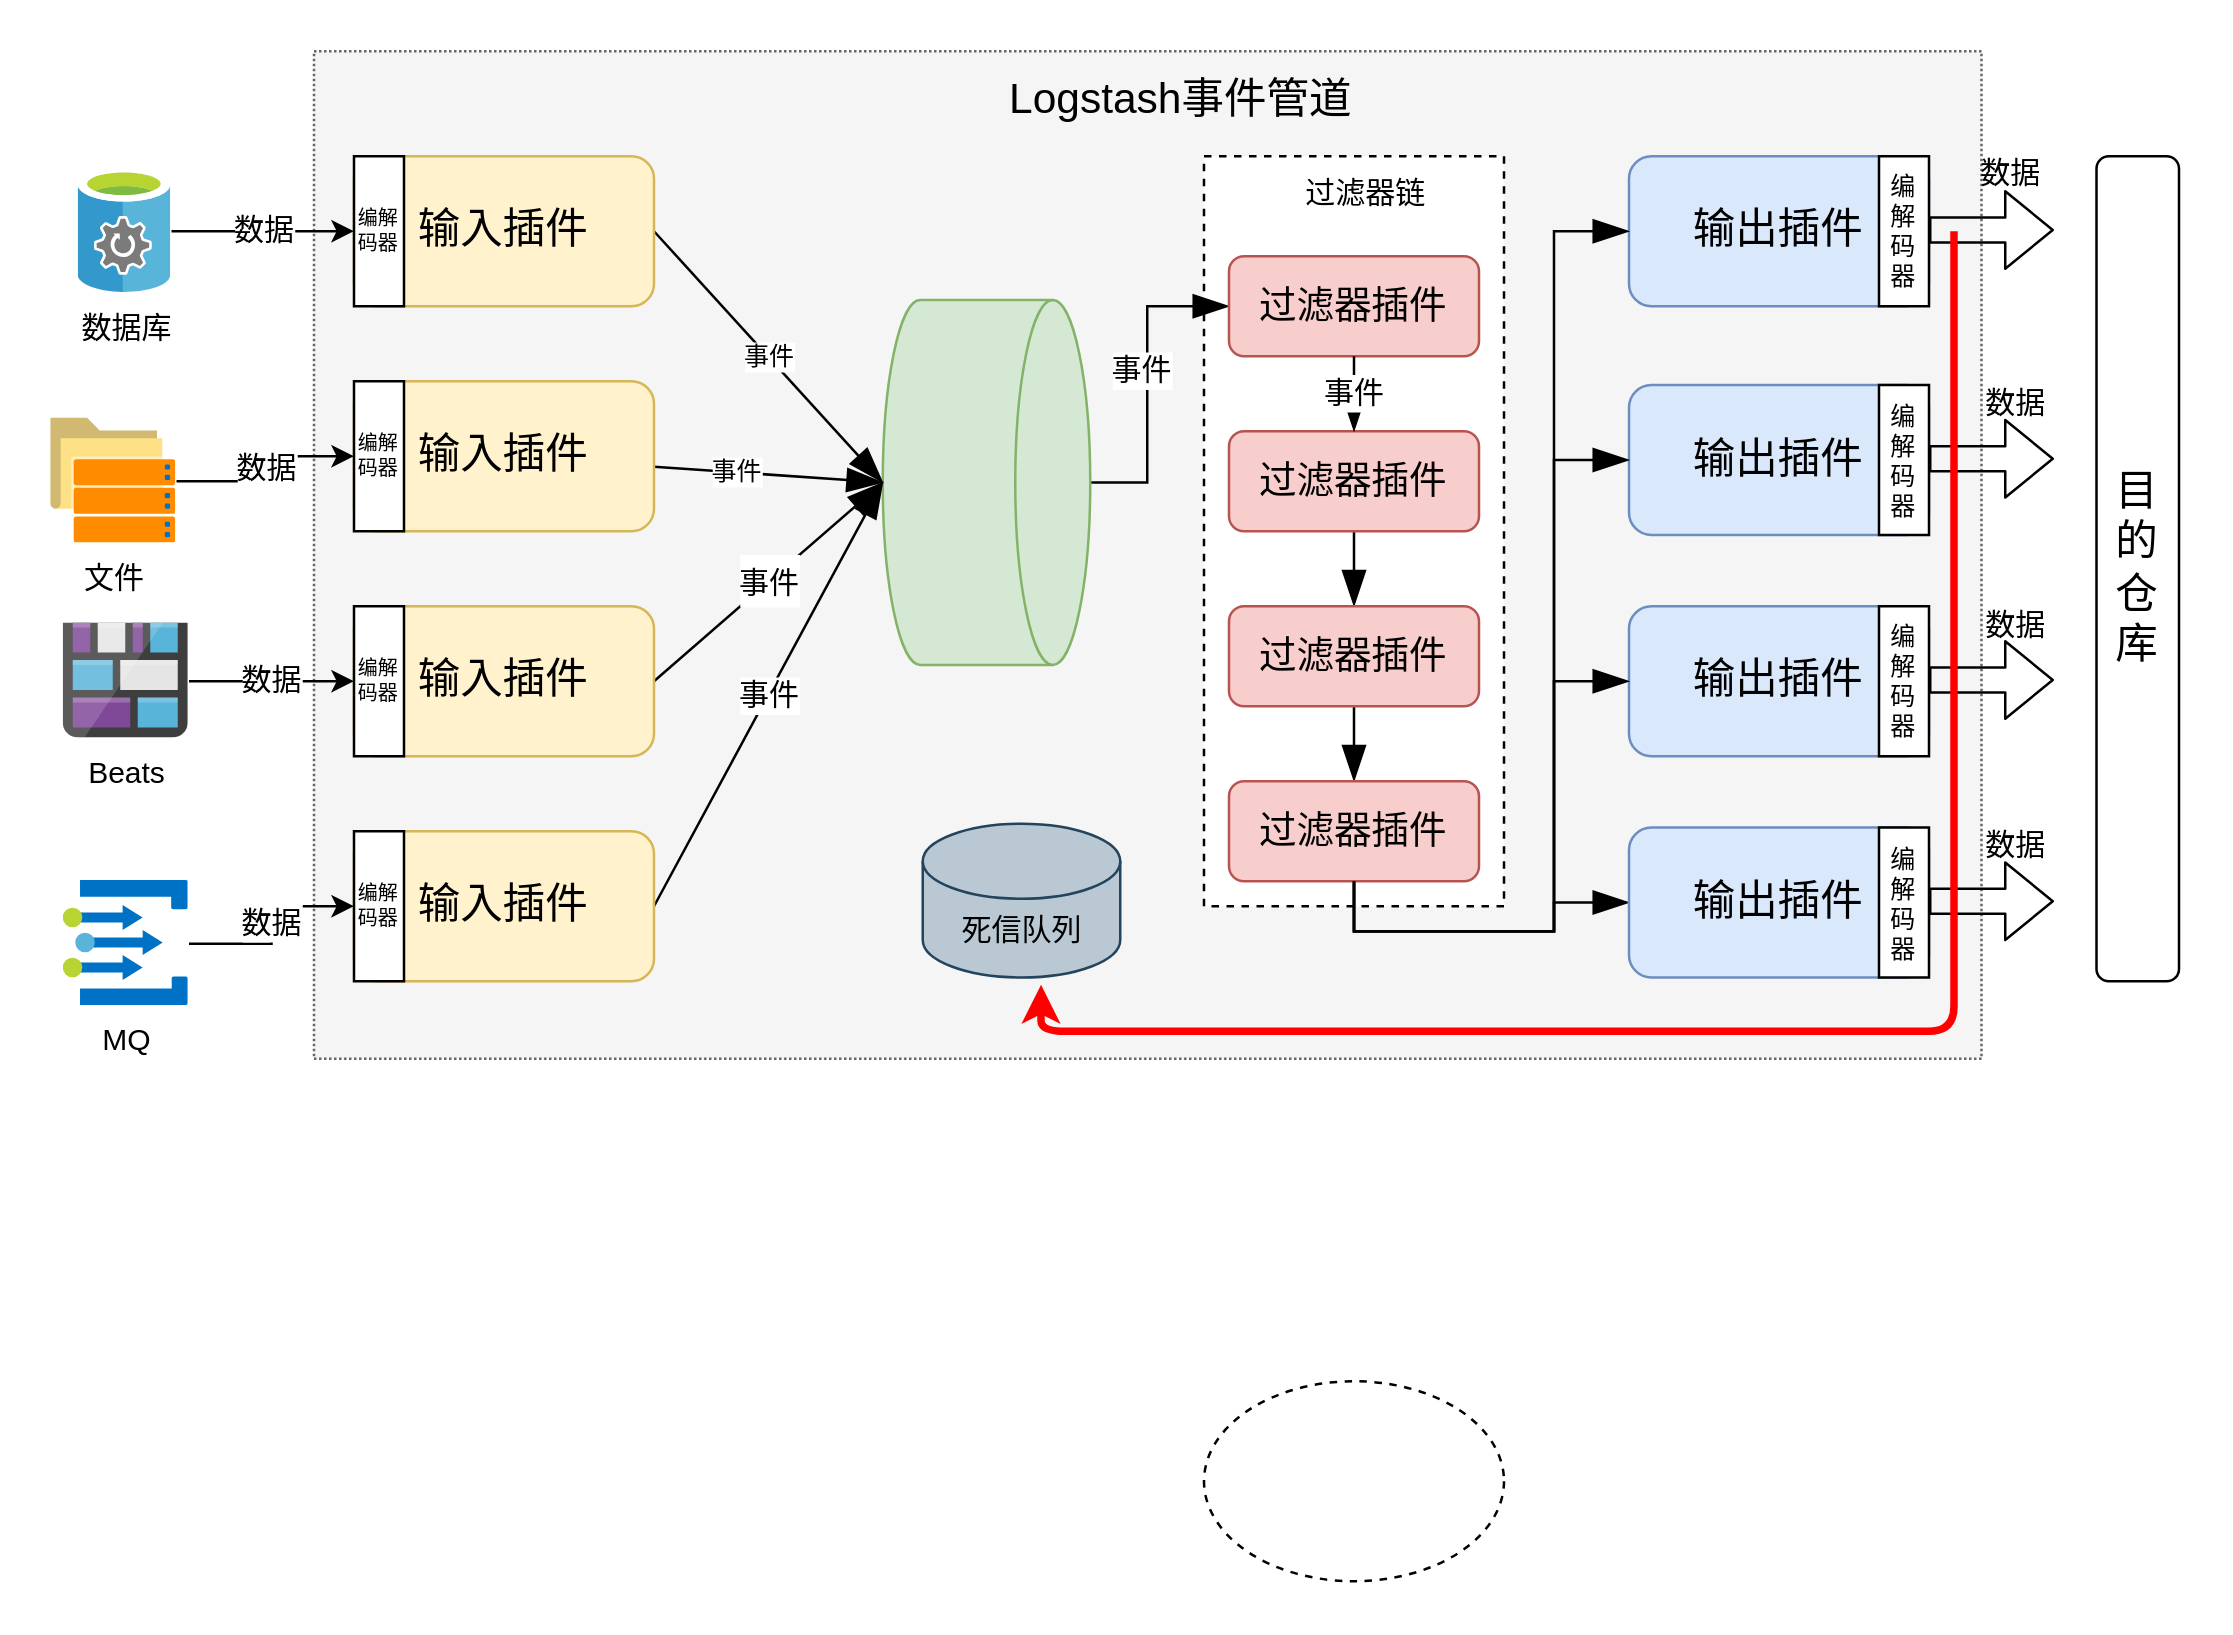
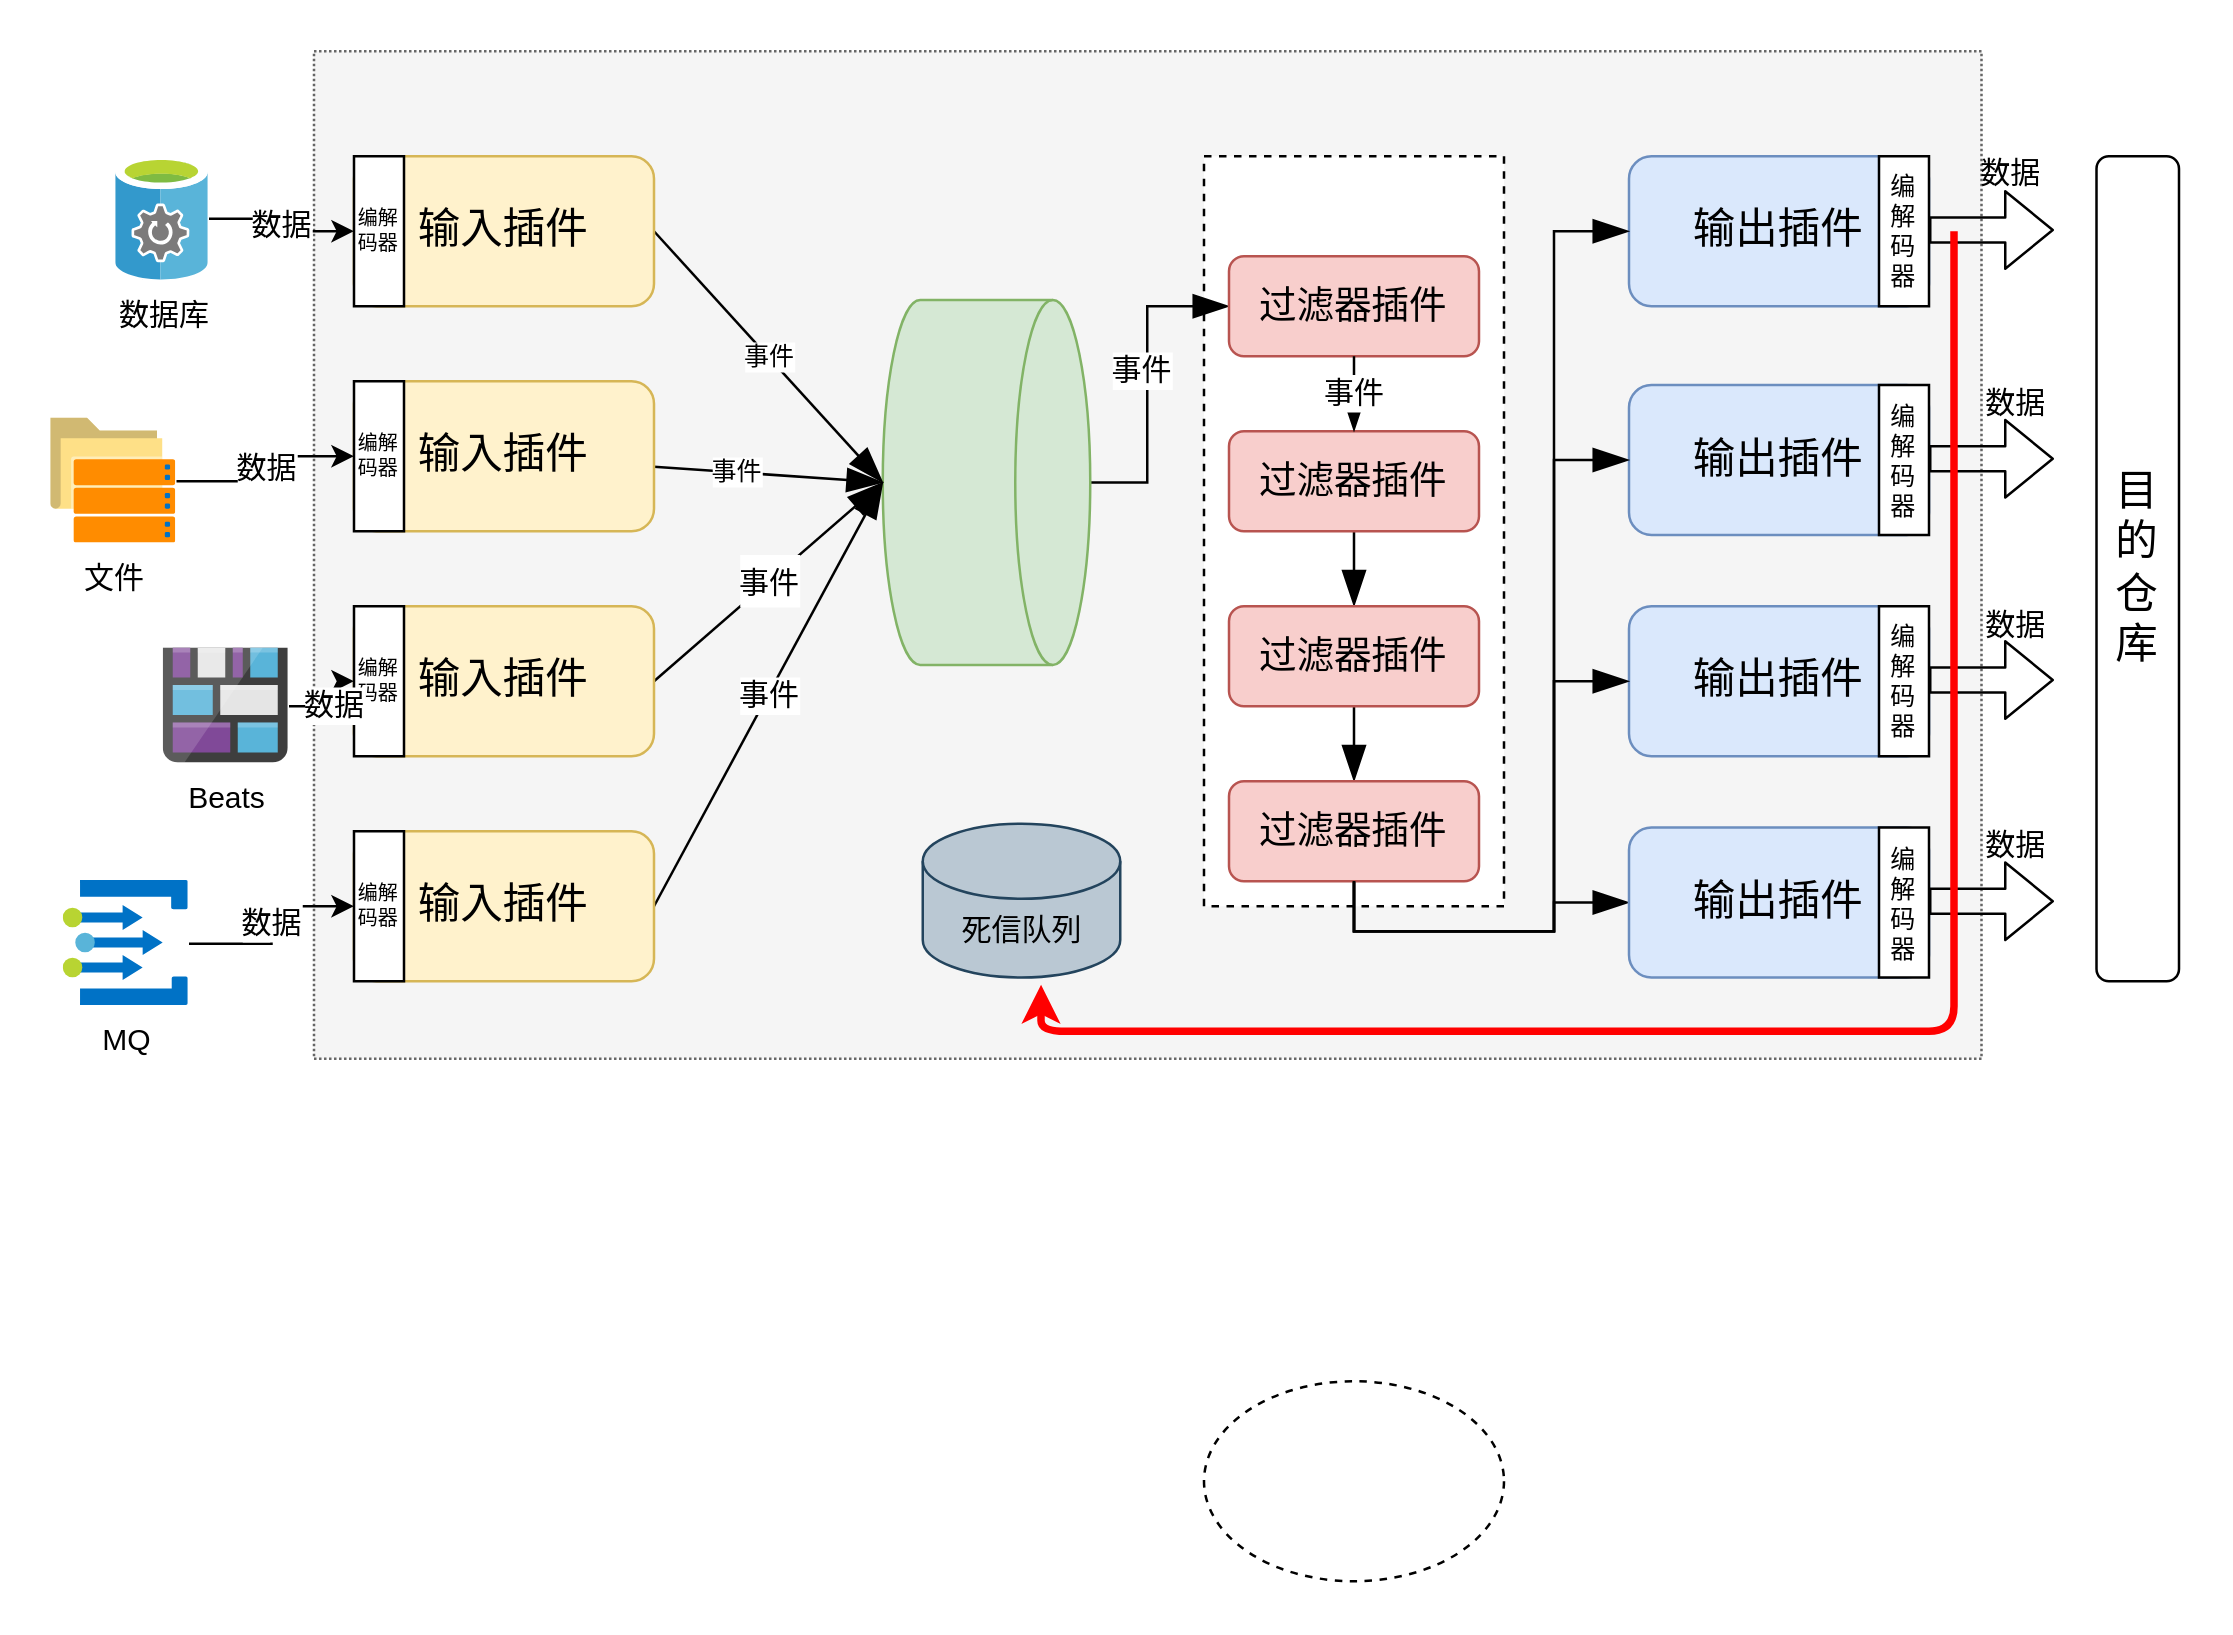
- <mxCell id="60" value="Logstash事件管道" style="text;html=1;strokeColor=none;fillColor=none;align=center;verticalAlign=middle;whiteSpace=wrap;rounded=0;fontSize=17;" vertex="1" parent="1"><mxGeometry x="392.5" y="21" width="157.5" height="38" as="geometry" /></mxCell>
- <mxCell id="44" value="过滤器链" style="text;html=1;strokeColor=none;fillColor=none;align=center;verticalAlign=middle;whiteSpace=wrap;rounded=0;dashed=1;fontSize=12;" vertex="1" parent="1"><mxGeometry x="521" y="67" width="50" height="20" as="geometry" /></mxCell>
- <mxCell id="37" value="数据库" style="aspect=fixed;html=1;points=[];align=center;image;fontSize=12;image=img/lib/mscae/StorSimple_Data_Managers.svg;" vertex="1" parent="1"><mxGeometry x="31" y="67" width="37" height="50" as="geometry" /></mxCell>
+ <mxCell id="37" value="数据库" style="aspect=fixed;html=1;points=[];align=center;image;fontSize=12;image=img/lib/mscae/StorSimple_Data_Managers.svg;" vertex="1" parent="1"><mxGeometry x="46" y="62" width="37" height="50" as="geometry" /></mxCell>
- <mxCell id="41" value="Beats" style="aspect=fixed;html=1;points=[];align=center;image;fontSize=12;image=img/lib/mscae/Blog_Storage.svg;" vertex="1" parent="1"><mxGeometry x="25" y="249" width="50" height="46" as="geometry" /></mxCell>
+ <mxCell id="41" value="Beats" style="aspect=fixed;html=1;points=[];align=center;image;fontSize=12;image=img/lib/mscae/Blog_Storage.svg;" vertex="1" parent="1"><mxGeometry x="65" y="259" width="50" height="46" as="geometry" /></mxCell>
